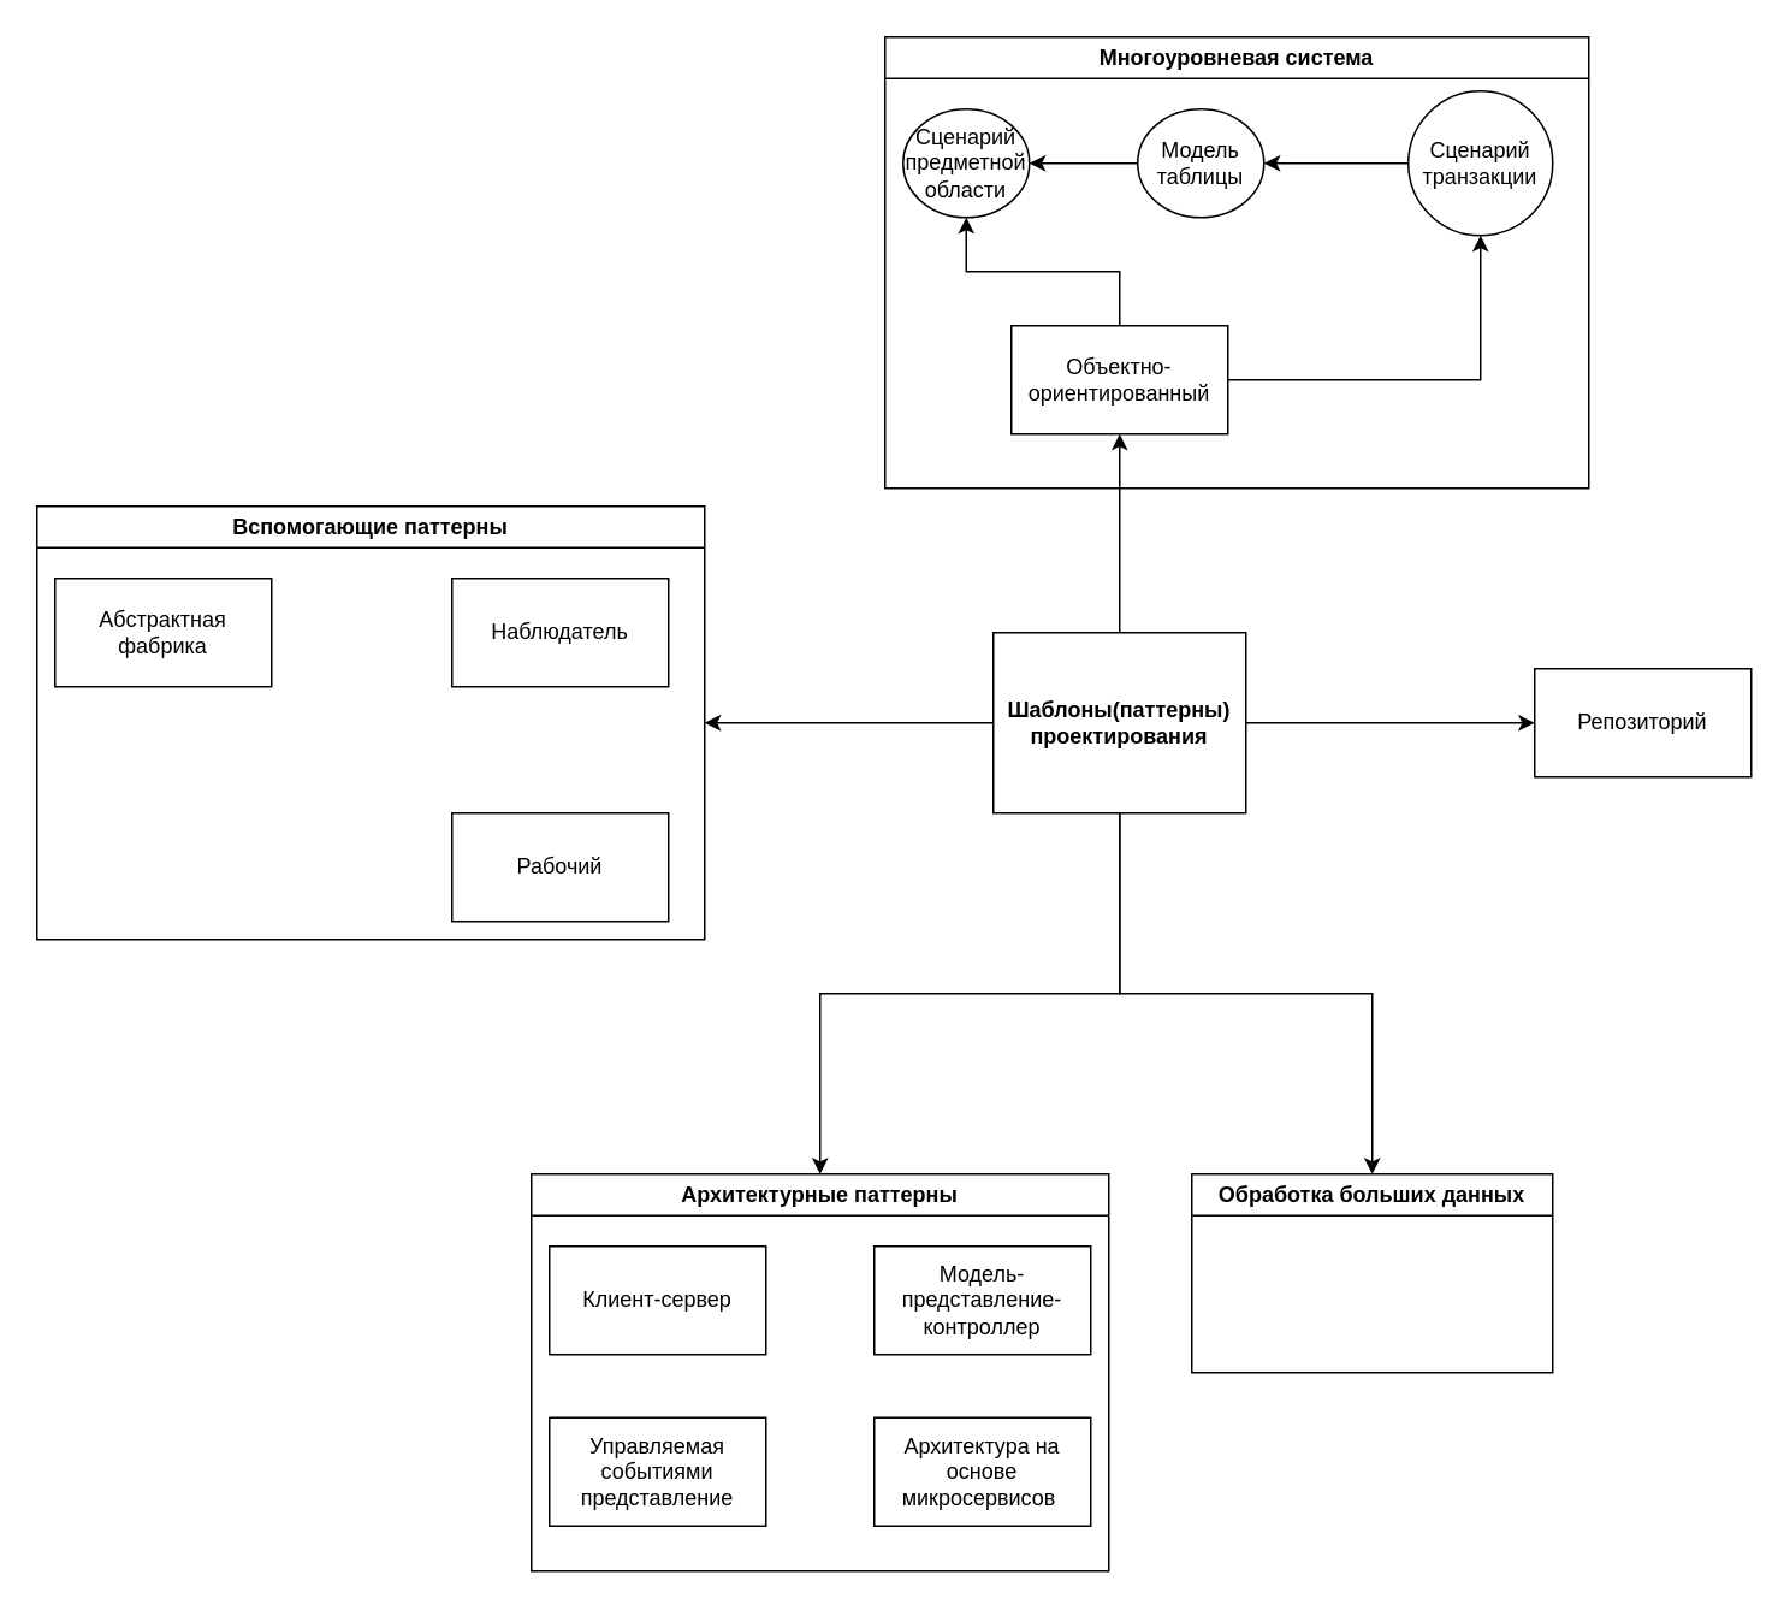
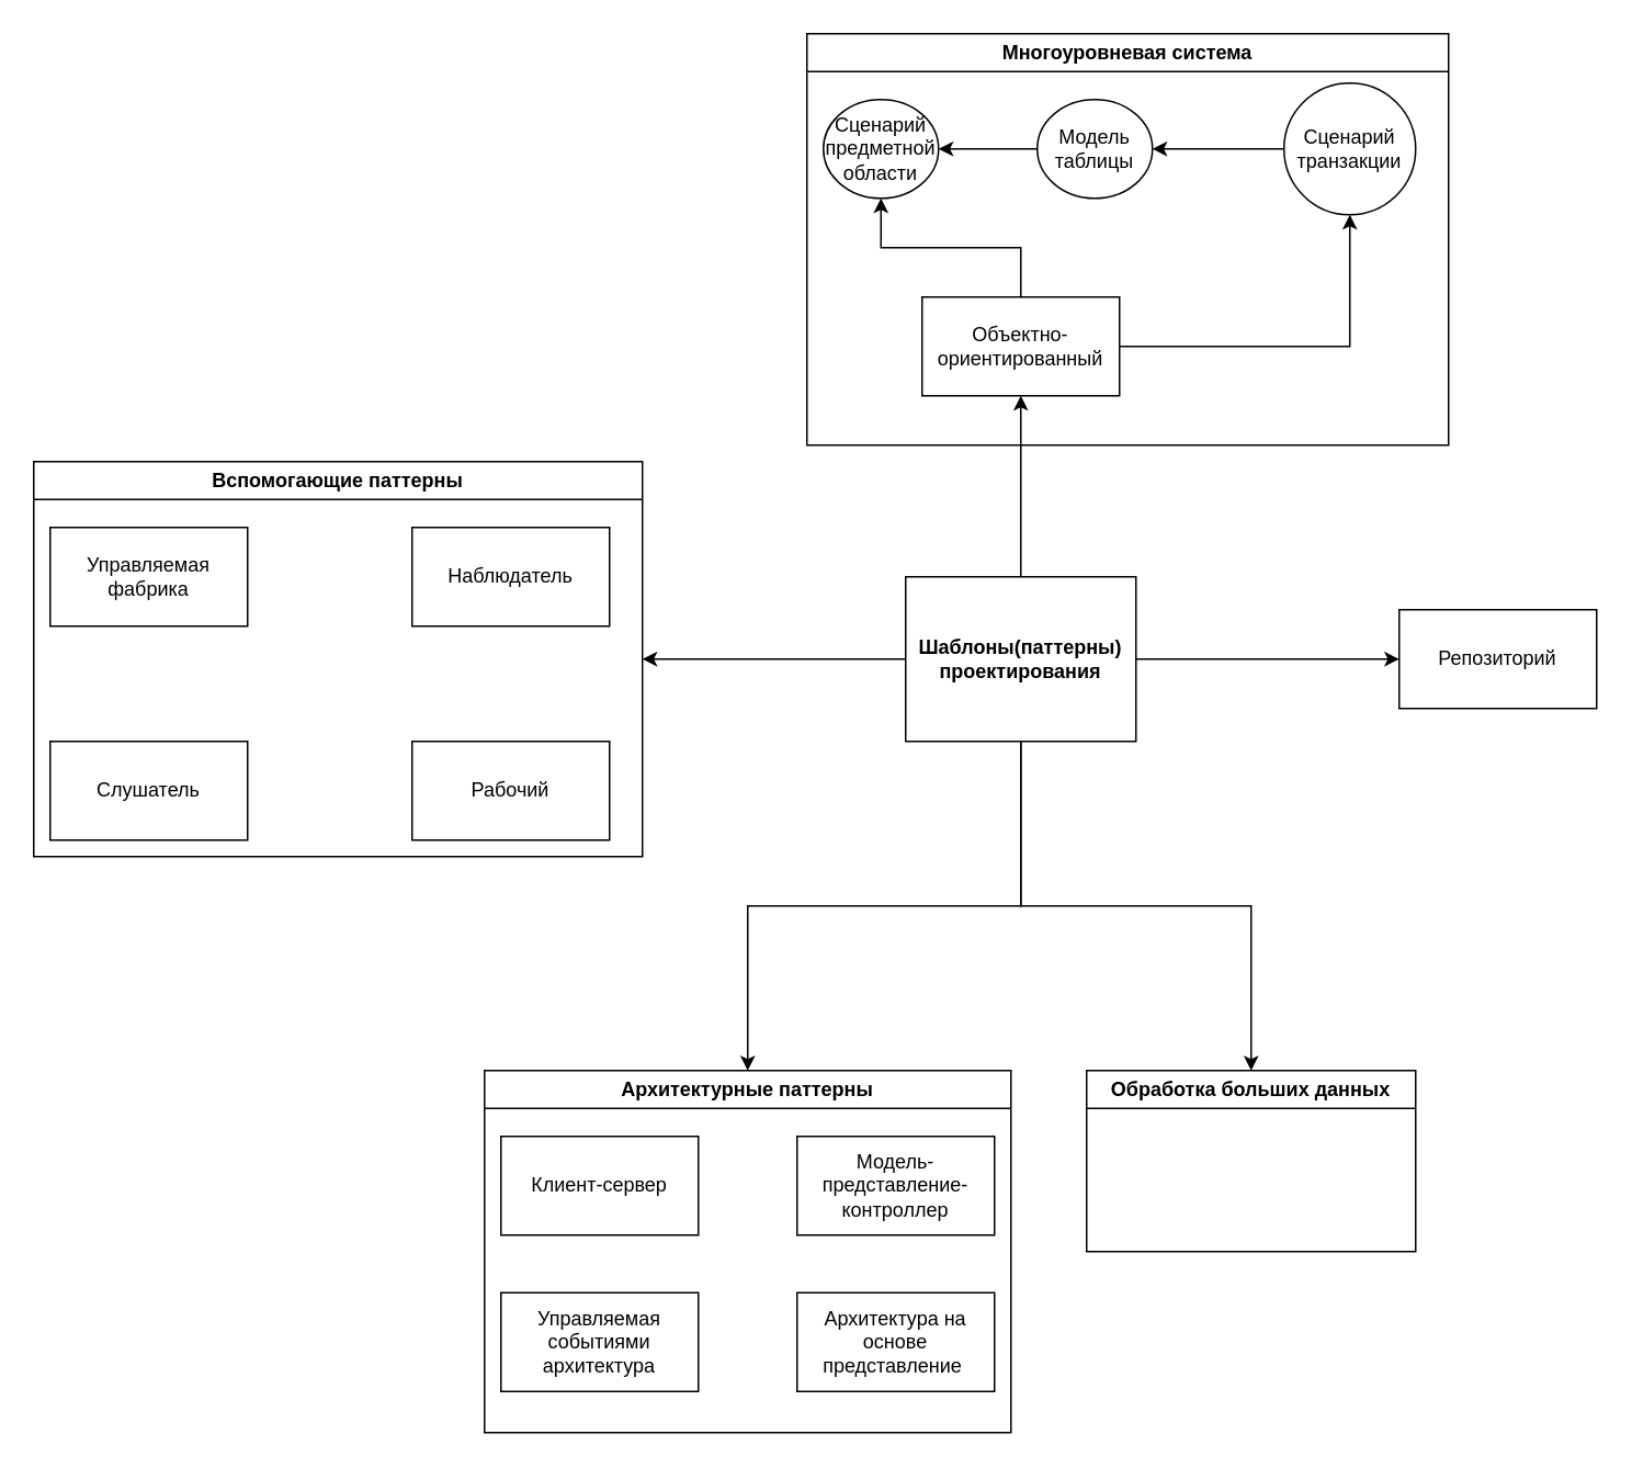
- <mxCell id="25" value="Абстрактная фабрика" style="rounded=0;whiteSpace=wrap;html=1;" vertex="1" parent="24"><mxGeometry x="10" y="40" width="120" height="60" as="geometry" /></mxCell>
+ <mxCell id="25" value="Управляемая фабрика" style="rounded=0;whiteSpace=wrap;html=1;" vertex="1" parent="24"><mxGeometry x="10" y="40" width="120" height="60" as="geometry" /></mxCell>
+ <mxCell id="27" value="Слушатель" style="rounded=0;whiteSpace=wrap;html=1;" vertex="1" parent="24"><mxGeometry x="10" y="170" width="120" height="60" as="geometry" /></mxCell>
- <mxCell id="21" value="Управляемая событиями представление" style="rounded=0;whiteSpace=wrap;html=1;" vertex="1" parent="18"><mxGeometry x="10" y="135" width="120" height="60" as="geometry" /></mxCell>
+ <mxCell id="21" value="Управляемая событиями архитектура" style="rounded=0;whiteSpace=wrap;html=1;" vertex="1" parent="18"><mxGeometry x="10" y="135" width="120" height="60" as="geometry" /></mxCell>
- <mxCell id="22" value="Архитектура на основе микросервисов&amp;nbsp;" style="rounded=0;whiteSpace=wrap;html=1;" vertex="1" parent="18"><mxGeometry x="190" y="135" width="120" height="60" as="geometry" /></mxCell>
+ <mxCell id="22" value="Архитектура на основе представление&amp;nbsp;" style="rounded=0;whiteSpace=wrap;html=1;" vertex="1" parent="18"><mxGeometry x="190" y="135" width="120" height="60" as="geometry" /></mxCell>
